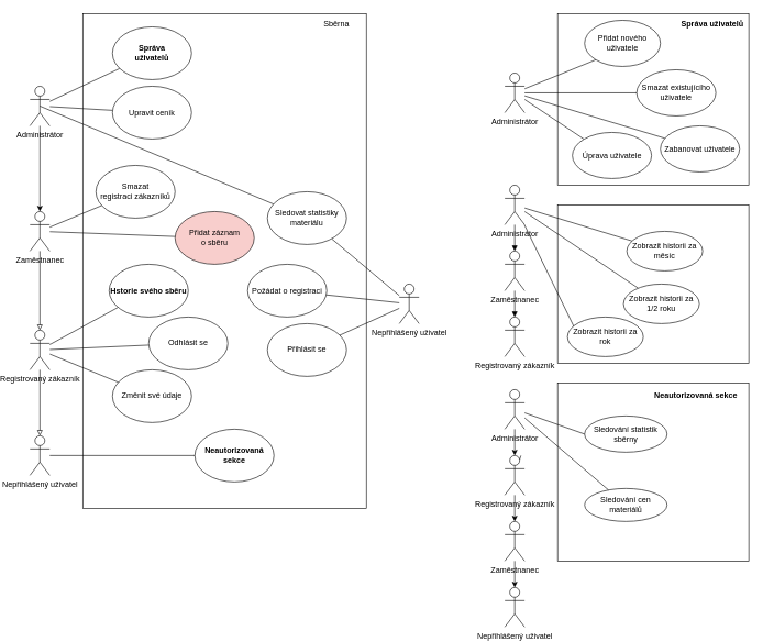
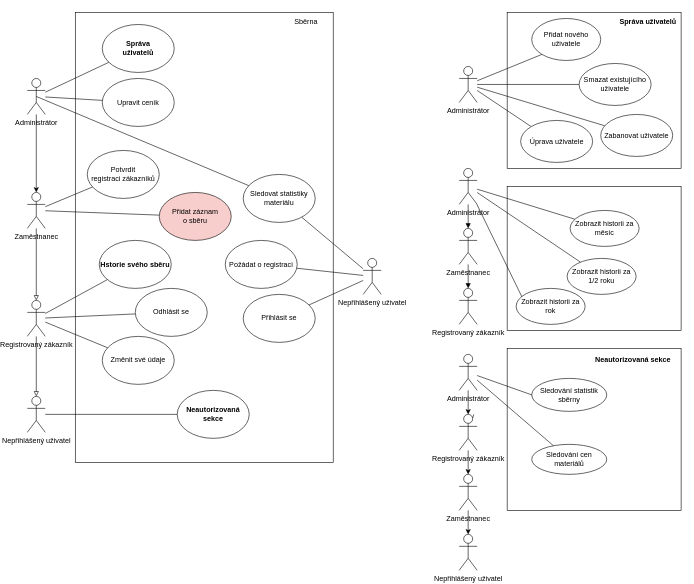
- <mxCell id="17" value="Smazat&lt;br&gt;registraci zákazníků" style="ellipse;whiteSpace=wrap;html=1;" parent="1" vertex="1"><mxGeometry x="120" y="250" width="120" height="80" as="geometry" /></mxCell>
+ <mxCell id="17" value="Potvrdit&lt;br&gt;registraci zákazníků" style="ellipse;whiteSpace=wrap;html=1;" parent="1" vertex="1"><mxGeometry x="120" y="250" width="120" height="80" as="geometry" /></mxCell>
